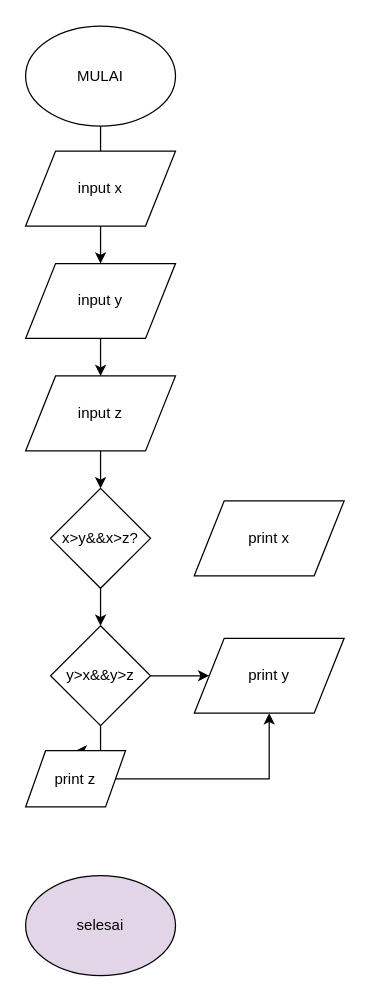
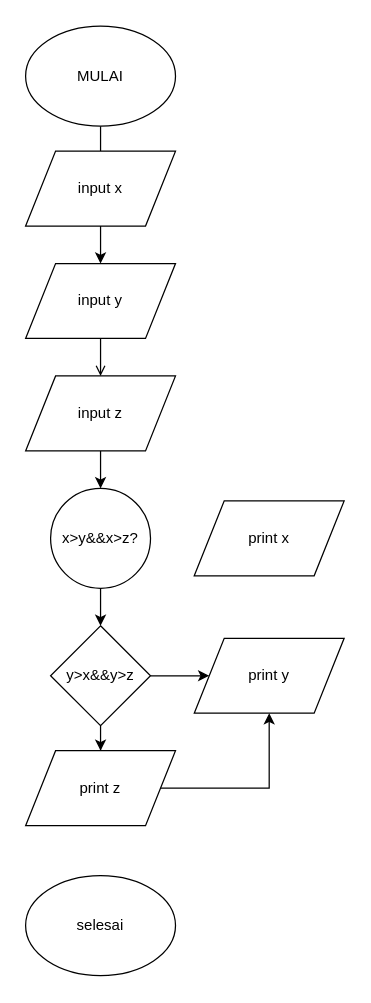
- <mxCell id="6" value="" style="edgeStyle=orthogonalEdgeStyle;rounded=0;orthogonalLoop=1;jettySize=auto;html=1;" edge="1" parent="1" source="7" target="9"><mxGeometry relative="1" as="geometry" /></mxCell>
+ <mxCell id="6" value="" style="edgeStyle=orthogonalEdgeStyle;rounded=0;orthogonalLoop=1;jettySize=auto;html=1;endArrow=open;" edge="1" parent="1" source="7" target="9"><mxGeometry relative="1" as="geometry" /></mxCell>
- <mxCell id="11" value="x&amp;gt;y&amp;amp;&amp;amp;x&amp;gt;z?" style="rhombus;whiteSpace=wrap;html=1;" vertex="1" parent="1"><mxGeometry x="40" y="390" width="80" height="80" as="geometry" /></mxCell>
+ <mxCell id="11" value="x&amp;gt;y&amp;amp;&amp;amp;x&amp;gt;z?" style="ellipse;whiteSpace=wrap;html=1;" vertex="1" parent="1"><mxGeometry x="40" y="390" width="80" height="80" as="geometry" /></mxCell>
- <mxCell id="18" value="print z" style="shape=parallelogram;perimeter=parallelogramPerimeter;whiteSpace=wrap;html=1;" vertex="1" parent="1"><mxGeometry x="20" y="600" width="80" height="45" as="geometry" /></mxCell>
+ <mxCell id="18" value="print z" style="shape=parallelogram;perimeter=parallelogramPerimeter;whiteSpace=wrap;html=1;" vertex="1" parent="1"><mxGeometry x="20" y="600" width="120" height="60" as="geometry" /></mxCell>
- <mxCell id="19" value="selesai" style="ellipse;whiteSpace=wrap;html=1;fillColor=#e1d5e7;" vertex="1" parent="1"><mxGeometry x="20" y="700" width="120" height="80" as="geometry" /></mxCell>
+ <mxCell id="19" value="selesai" style="ellipse;whiteSpace=wrap;html=1;" vertex="1" parent="1"><mxGeometry x="20" y="700" width="120" height="80" as="geometry" /></mxCell>
